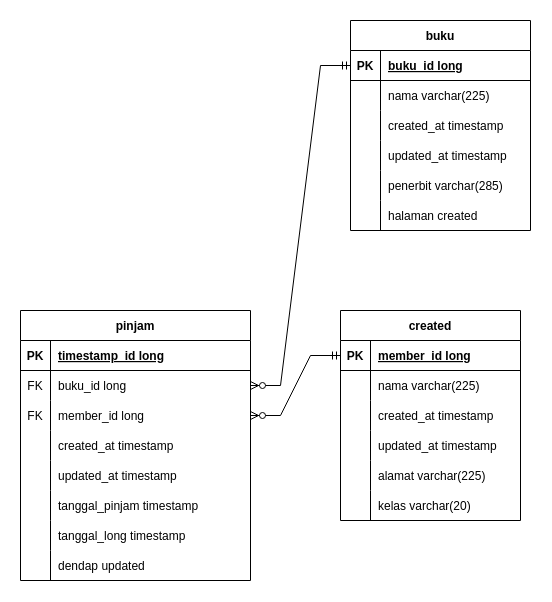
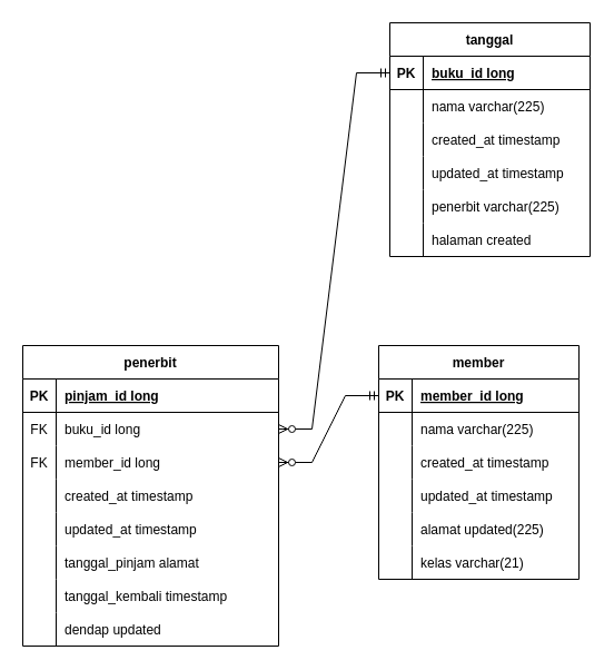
- <mxCell id="2" value="buku" style="shape=table;startSize=30;container=1;collapsible=1;childLayout=tableLayout;fixedRows=1;rowLines=0;fontStyle=1;align=center;resizeLast=1;" vertex="1" parent="1"><mxGeometry x="350" y="20" width="180" height="210" as="geometry" /></mxCell>
+ <mxCell id="2" value="tanggal" style="shape=table;startSize=30;container=1;collapsible=1;childLayout=tableLayout;fixedRows=1;rowLines=0;fontStyle=1;align=center;resizeLast=1;" vertex="1" parent="1"><mxGeometry x="350" y="20" width="180" height="210" as="geometry" /></mxCell>
- <mxCell id="17" value="penerbit varchar(285)" style="shape=partialRectangle;connectable=0;fillColor=none;top=0;left=0;bottom=0;right=0;align=left;spacingLeft=6;overflow=hidden;" vertex="1" parent="15"><mxGeometry x="30" width="150" height="30" as="geometry"><mxRectangle width="150" height="30" as="alternateBounds" /></mxGeometry></mxCell>
+ <mxCell id="17" value="penerbit varchar(225)" style="shape=partialRectangle;connectable=0;fillColor=none;top=0;left=0;bottom=0;right=0;align=left;spacingLeft=6;overflow=hidden;" vertex="1" parent="15"><mxGeometry x="30" width="150" height="30" as="geometry"><mxRectangle width="150" height="30" as="alternateBounds" /></mxGeometry></mxCell>
- <mxCell id="40" value="pinjam" style="shape=table;startSize=30;container=1;collapsible=1;childLayout=tableLayout;fixedRows=1;rowLines=0;fontStyle=1;align=center;resizeLast=1;" vertex="1" parent="1"><mxGeometry x="20" y="310" width="230" height="270" as="geometry" /></mxCell>
+ <mxCell id="40" value="penerbit" style="shape=table;startSize=30;container=1;collapsible=1;childLayout=tableLayout;fixedRows=1;rowLines=0;fontStyle=1;align=center;resizeLast=1;" vertex="1" parent="1"><mxGeometry x="20" y="310" width="230" height="270" as="geometry" /></mxCell>
- <mxCell id="21" value="created" style="shape=table;startSize=30;container=1;collapsible=1;childLayout=tableLayout;fixedRows=1;rowLines=0;fontStyle=1;align=center;resizeLast=1;" vertex="1" parent="1"><mxGeometry x="340" y="310" width="180" height="210" as="geometry" /></mxCell>
+ <mxCell id="21" value="member" style="shape=table;startSize=30;container=1;collapsible=1;childLayout=tableLayout;fixedRows=1;rowLines=0;fontStyle=1;align=center;resizeLast=1;" vertex="1" parent="1"><mxGeometry x="340" y="310" width="180" height="210" as="geometry" /></mxCell>
- <mxCell id="43" value="timestamp_id long" style="shape=partialRectangle;connectable=0;fillColor=none;top=0;left=0;bottom=0;right=0;align=left;spacingLeft=6;fontStyle=5;overflow=hidden;" vertex="1" parent="41"><mxGeometry x="30" width="200" height="30" as="geometry"><mxRectangle width="200" height="30" as="alternateBounds" /></mxGeometry></mxCell>
+ <mxCell id="43" value="pinjam_id long" style="shape=partialRectangle;connectable=0;fillColor=none;top=0;left=0;bottom=0;right=0;align=left;spacingLeft=6;fontStyle=5;overflow=hidden;" vertex="1" parent="41"><mxGeometry x="30" width="200" height="30" as="geometry"><mxRectangle width="200" height="30" as="alternateBounds" /></mxGeometry></mxCell>
- <mxCell id="36" value="alamat varchar(225)" style="shape=partialRectangle;connectable=0;fillColor=none;top=0;left=0;bottom=0;right=0;align=left;spacingLeft=6;overflow=hidden;" vertex="1" parent="34"><mxGeometry x="30" width="150" height="30" as="geometry"><mxRectangle width="150" height="30" as="alternateBounds" /></mxGeometry></mxCell>
+ <mxCell id="36" value="alamat updated(225)" style="shape=partialRectangle;connectable=0;fillColor=none;top=0;left=0;bottom=0;right=0;align=left;spacingLeft=6;overflow=hidden;" vertex="1" parent="34"><mxGeometry x="30" width="150" height="30" as="geometry"><mxRectangle width="150" height="30" as="alternateBounds" /></mxGeometry></mxCell>
- <mxCell id="58" value="tanggal_pinjam timestamp" style="shape=partialRectangle;connectable=0;fillColor=none;top=0;left=0;bottom=0;right=0;align=left;spacingLeft=6;overflow=hidden;" vertex="1" parent="56"><mxGeometry x="30" width="200" height="30" as="geometry"><mxRectangle width="200" height="30" as="alternateBounds" /></mxGeometry></mxCell>
+ <mxCell id="58" value="tanggal_pinjam alamat" style="shape=partialRectangle;connectable=0;fillColor=none;top=0;left=0;bottom=0;right=0;align=left;spacingLeft=6;overflow=hidden;" vertex="1" parent="56"><mxGeometry x="30" width="200" height="30" as="geometry"><mxRectangle width="200" height="30" as="alternateBounds" /></mxGeometry></mxCell>
- <mxCell id="39" value="kelas varchar(20)" style="shape=partialRectangle;connectable=0;fillColor=none;top=0;left=0;bottom=0;right=0;align=left;spacingLeft=6;overflow=hidden;" vertex="1" parent="37"><mxGeometry x="30" width="150" height="30" as="geometry"><mxRectangle width="150" height="30" as="alternateBounds" /></mxGeometry></mxCell>
+ <mxCell id="39" value="kelas varchar(21)" style="shape=partialRectangle;connectable=0;fillColor=none;top=0;left=0;bottom=0;right=0;align=left;spacingLeft=6;overflow=hidden;" vertex="1" parent="37"><mxGeometry x="30" width="150" height="30" as="geometry"><mxRectangle width="150" height="30" as="alternateBounds" /></mxGeometry></mxCell>
- <mxCell id="61" value="tanggal_long timestamp" style="shape=partialRectangle;connectable=0;fillColor=none;top=0;left=0;bottom=0;right=0;align=left;spacingLeft=6;overflow=hidden;" vertex="1" parent="59"><mxGeometry x="30" width="200" height="30" as="geometry"><mxRectangle width="200" height="30" as="alternateBounds" /></mxGeometry></mxCell>
+ <mxCell id="61" value="tanggal_kembali timestamp" style="shape=partialRectangle;connectable=0;fillColor=none;top=0;left=0;bottom=0;right=0;align=left;spacingLeft=6;overflow=hidden;" vertex="1" parent="59"><mxGeometry x="30" width="200" height="30" as="geometry"><mxRectangle width="200" height="30" as="alternateBounds" /></mxGeometry></mxCell>
